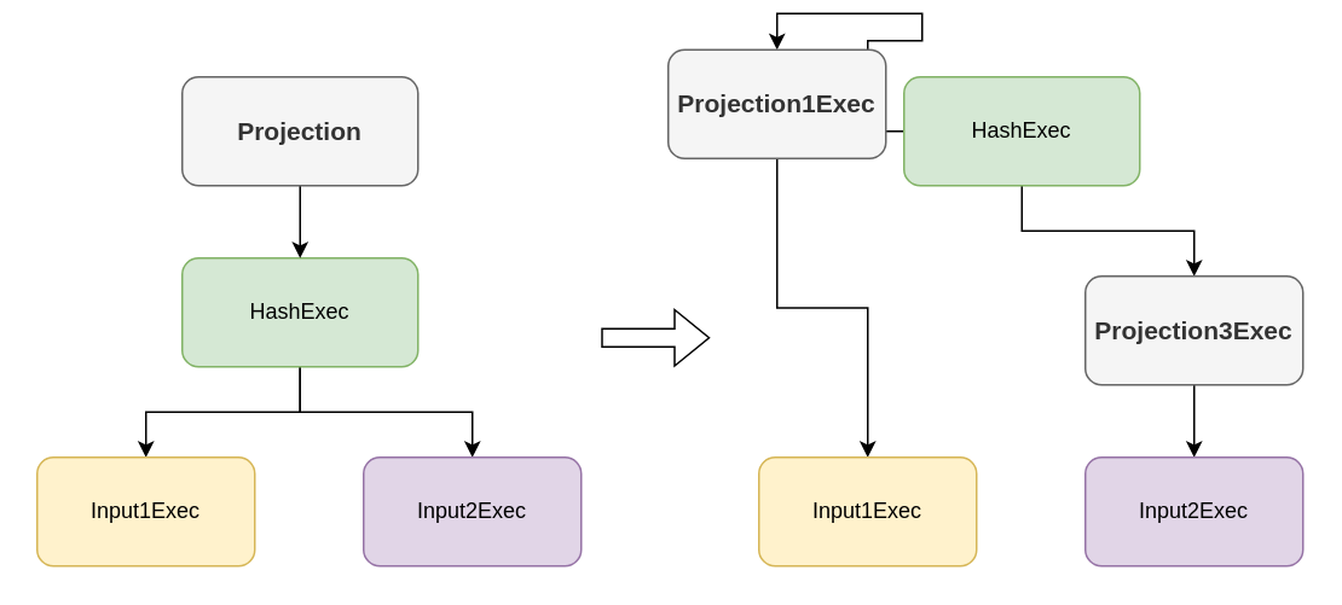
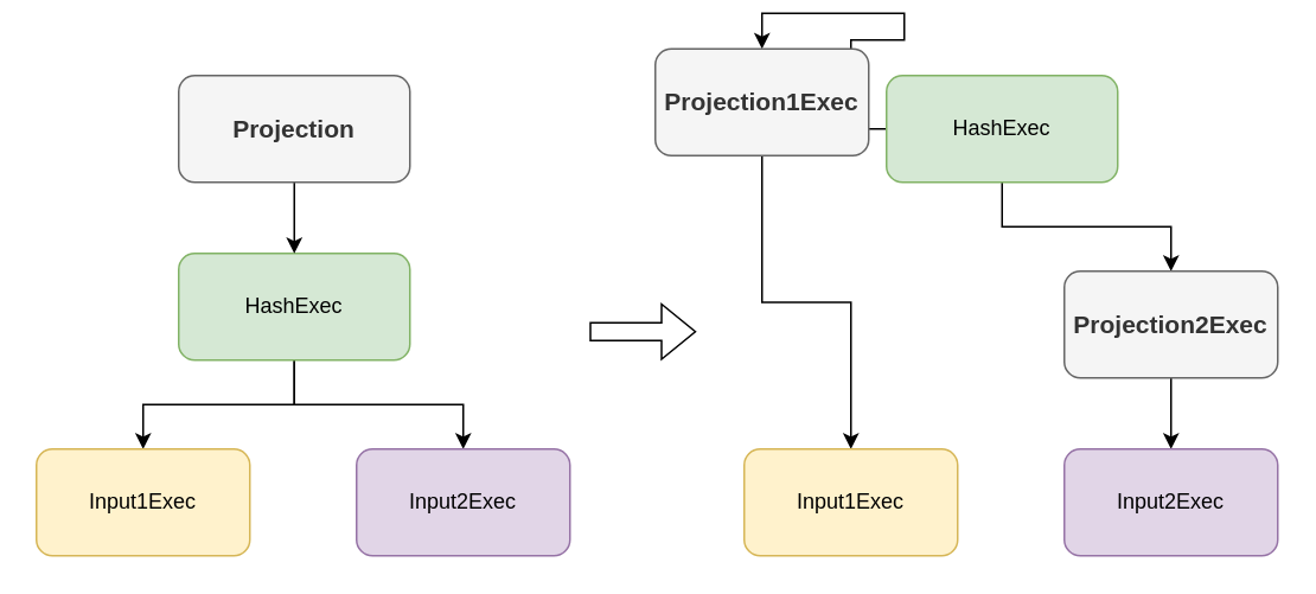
- <mxCell id="15" value="&lt;b&gt;&lt;font style=&quot;font-size: 14px;&quot;&gt;Projection3Exec&lt;/font&gt;&lt;/b&gt;" style="rounded=1;whiteSpace=wrap;html=1;fillColor=#f5f5f5;strokeColor=#666666;fontColor=#333333;" parent="1" vertex="1"><mxGeometry x="598" y="145" width="120" height="60" as="geometry" /></mxCell>
+ <mxCell id="15" value="&lt;b&gt;&lt;font style=&quot;font-size: 14px;&quot;&gt;Projection2Exec&lt;/font&gt;&lt;/b&gt;" style="rounded=1;whiteSpace=wrap;html=1;fillColor=#f5f5f5;strokeColor=#666666;fontColor=#333333;" parent="1" vertex="1"><mxGeometry x="598" y="145" width="120" height="60" as="geometry" /></mxCell>
